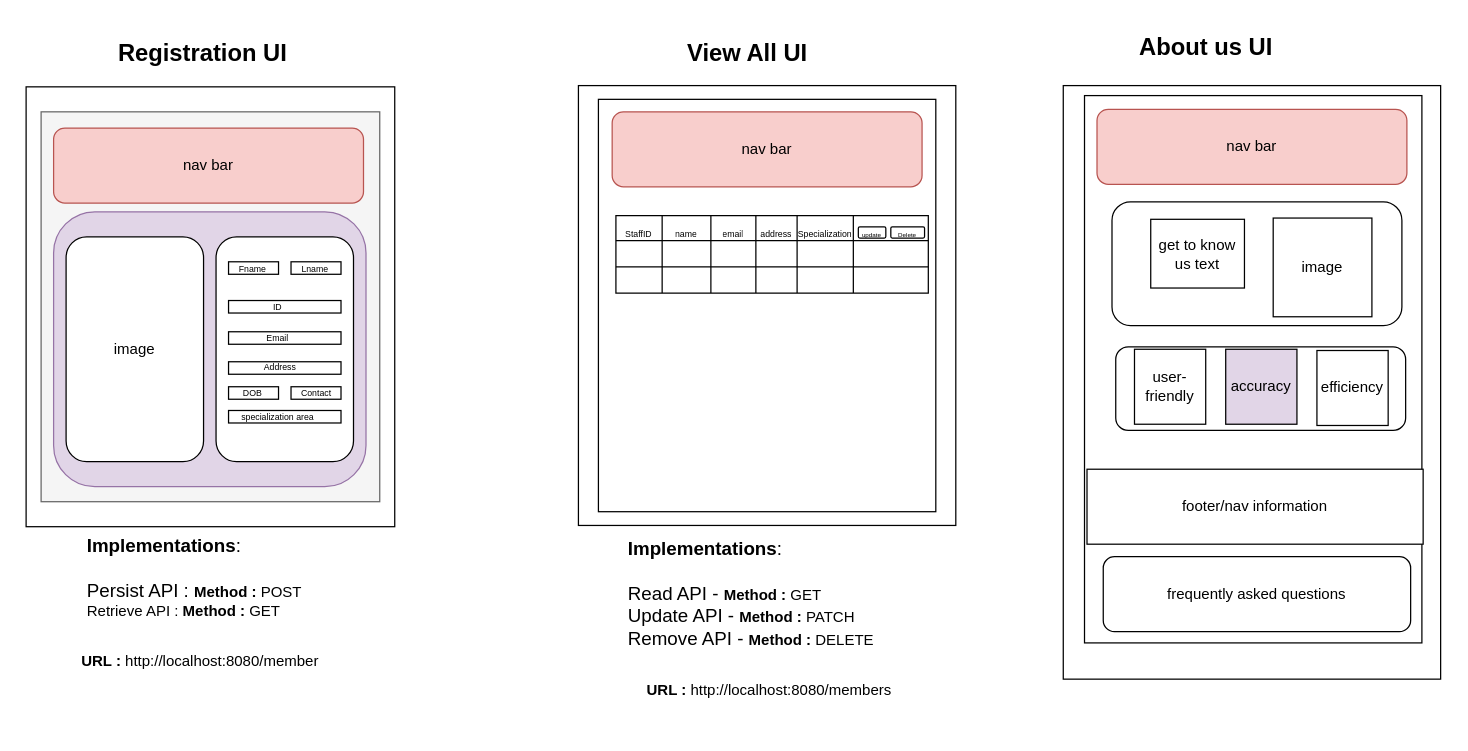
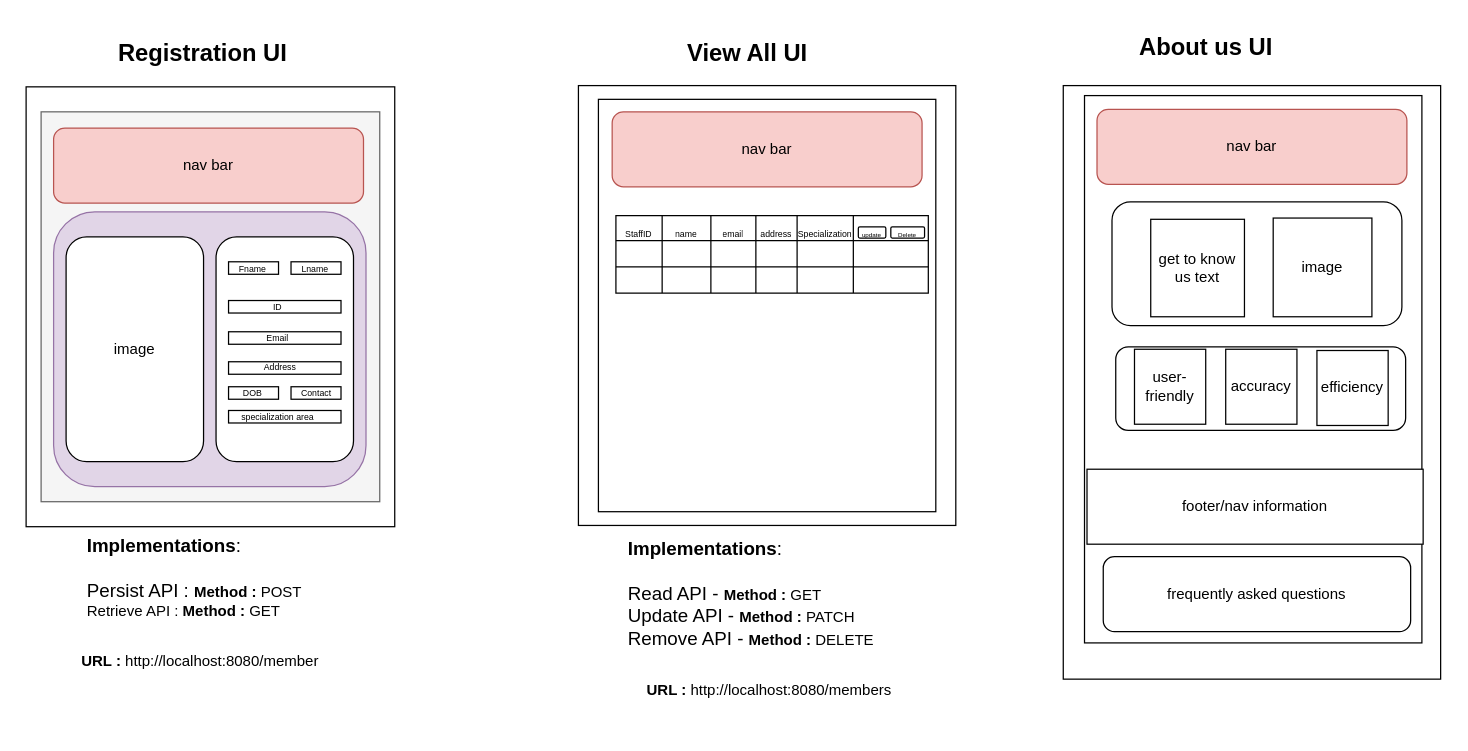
- <mxCell id="63" value="get to know us text" style="rounded=0;whiteSpace=wrap;html=1;" vertex="1" parent="1"><mxGeometry x="920" y="175" width="75" height="55" as="geometry" /></mxCell>
+ <mxCell id="63" value="get to know us text" style="rounded=0;whiteSpace=wrap;html=1;" vertex="1" parent="1"><mxGeometry x="920" y="175" width="75" height="78" as="geometry" /></mxCell>
- <mxCell id="66" value="accuracy" style="rounded=0;whiteSpace=wrap;html=1;fillColor=#e1d5e7;" vertex="1" parent="1"><mxGeometry x="980" y="279" width="57" height="60" as="geometry" /></mxCell>
+ <mxCell id="66" value="accuracy" style="rounded=0;whiteSpace=wrap;html=1;" vertex="1" parent="1"><mxGeometry x="980" y="279" width="57" height="60" as="geometry" /></mxCell>
